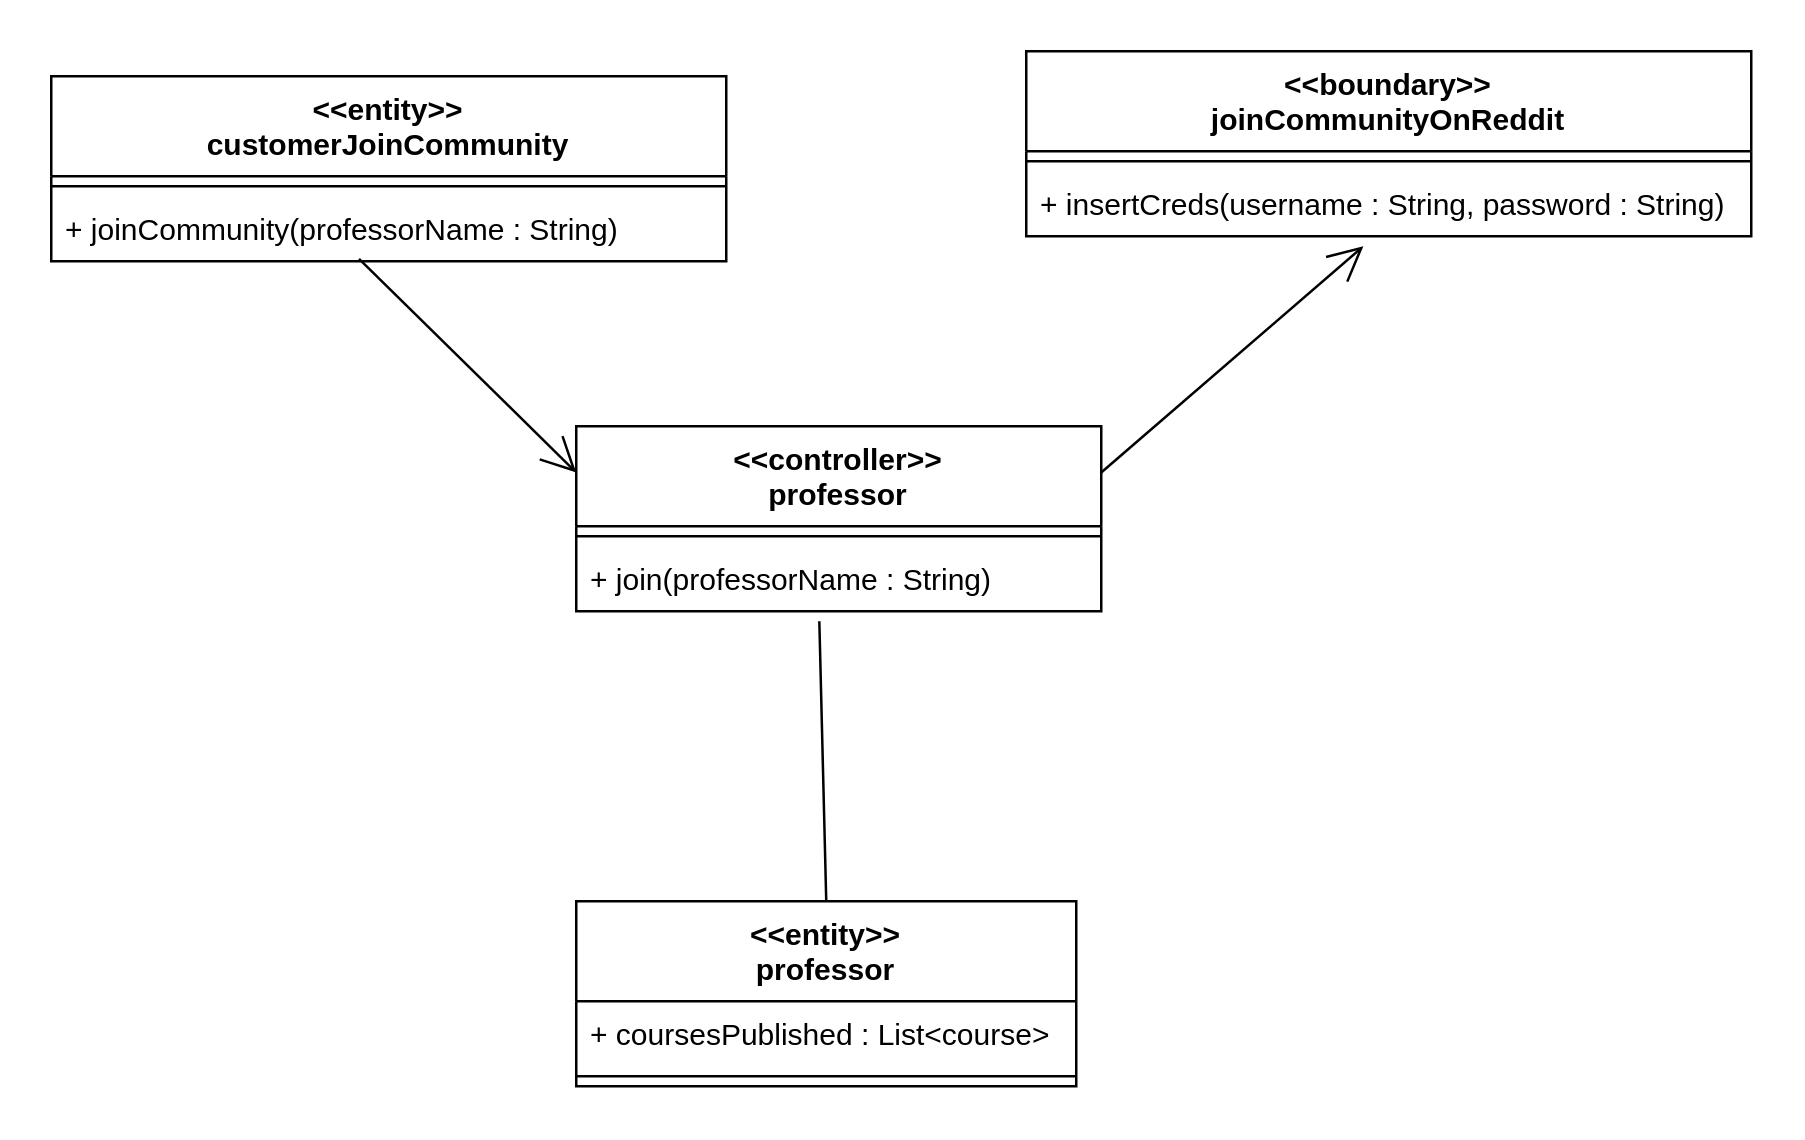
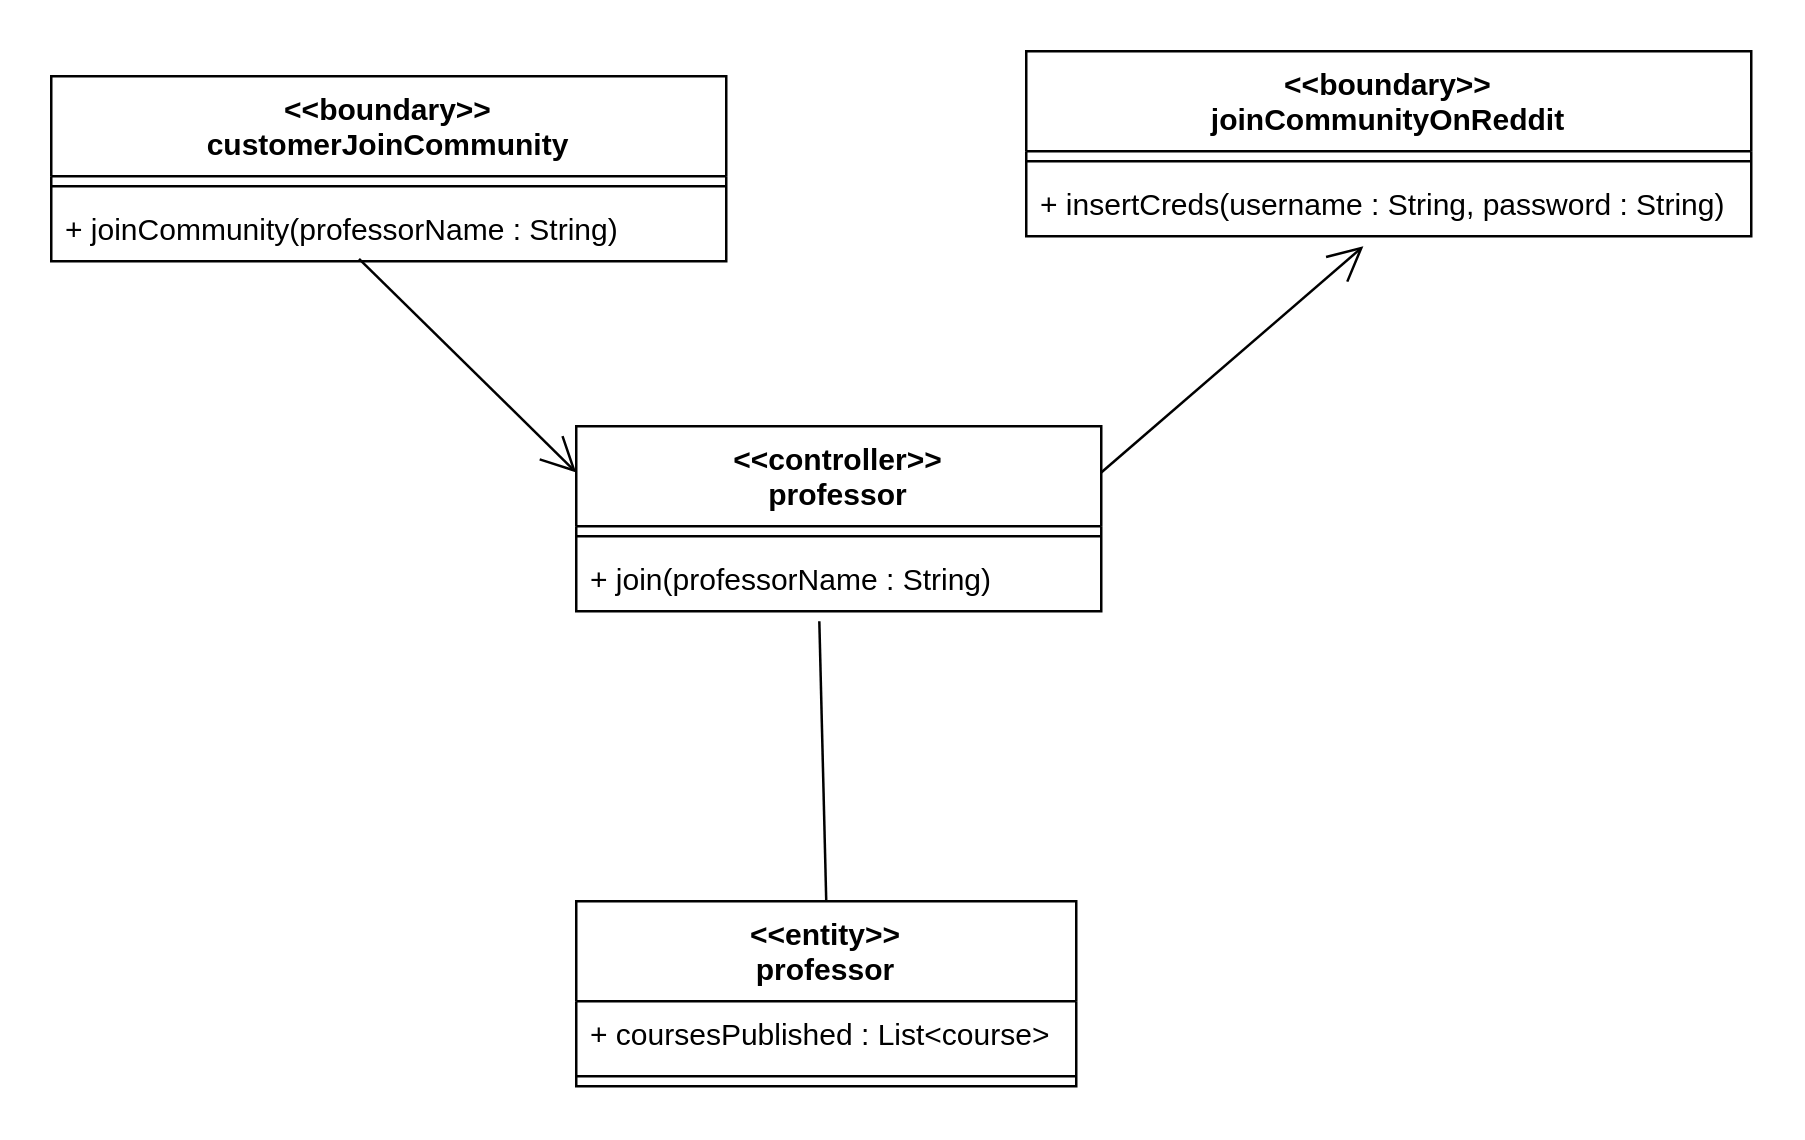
- <mxCell id="5" value="&amp;lt;&amp;lt;entity&amp;gt;&amp;gt;&lt;br&gt;customerJoinCommunity" style="swimlane;fontStyle=1;align=center;verticalAlign=top;childLayout=stackLayout;horizontal=1;startSize=40;horizontalStack=0;resizeParent=1;resizeParentMax=0;resizeLast=0;collapsible=1;marginBottom=0;whiteSpace=wrap;html=1;" vertex="1" parent="1"><mxGeometry x="20" y="30" width="270" height="74" as="geometry" /></mxCell>
+ <mxCell id="5" value="&amp;lt;&amp;lt;boundary&amp;gt;&amp;gt;&lt;br&gt;customerJoinCommunity" style="swimlane;fontStyle=1;align=center;verticalAlign=top;childLayout=stackLayout;horizontal=1;startSize=40;horizontalStack=0;resizeParent=1;resizeParentMax=0;resizeLast=0;collapsible=1;marginBottom=0;whiteSpace=wrap;html=1;" vertex="1" parent="1"><mxGeometry x="20" y="30" width="270" height="74" as="geometry" /></mxCell>
